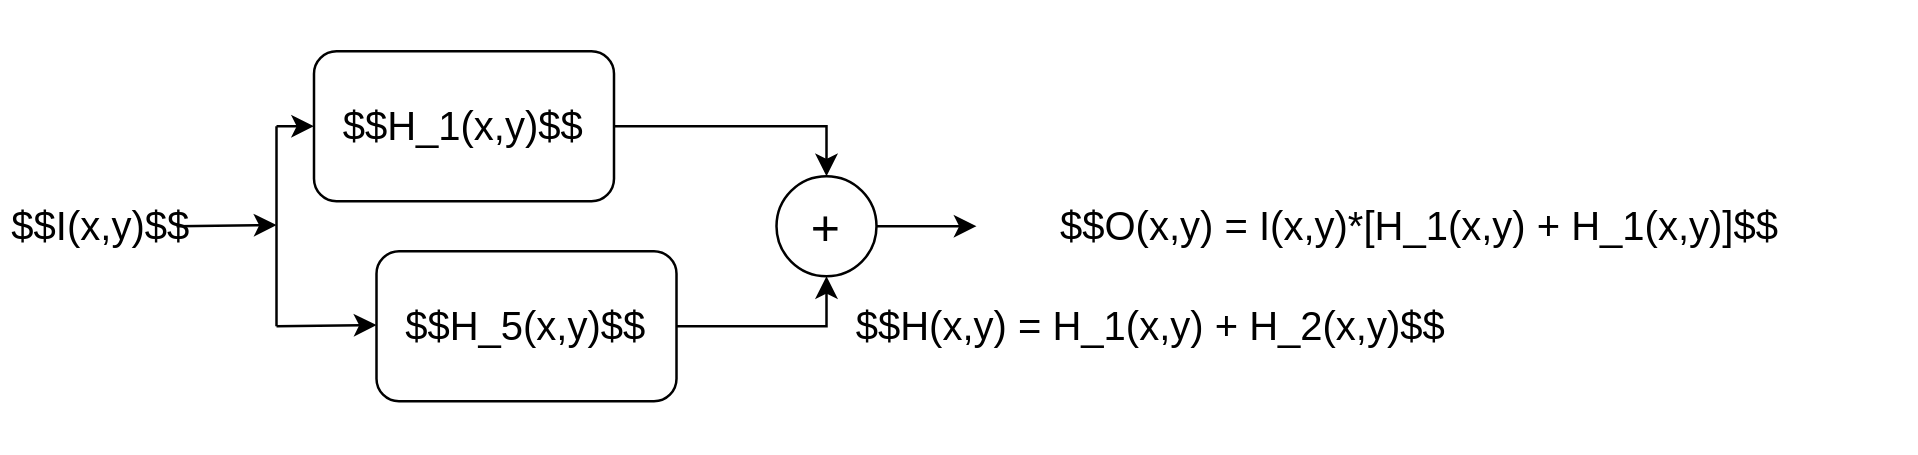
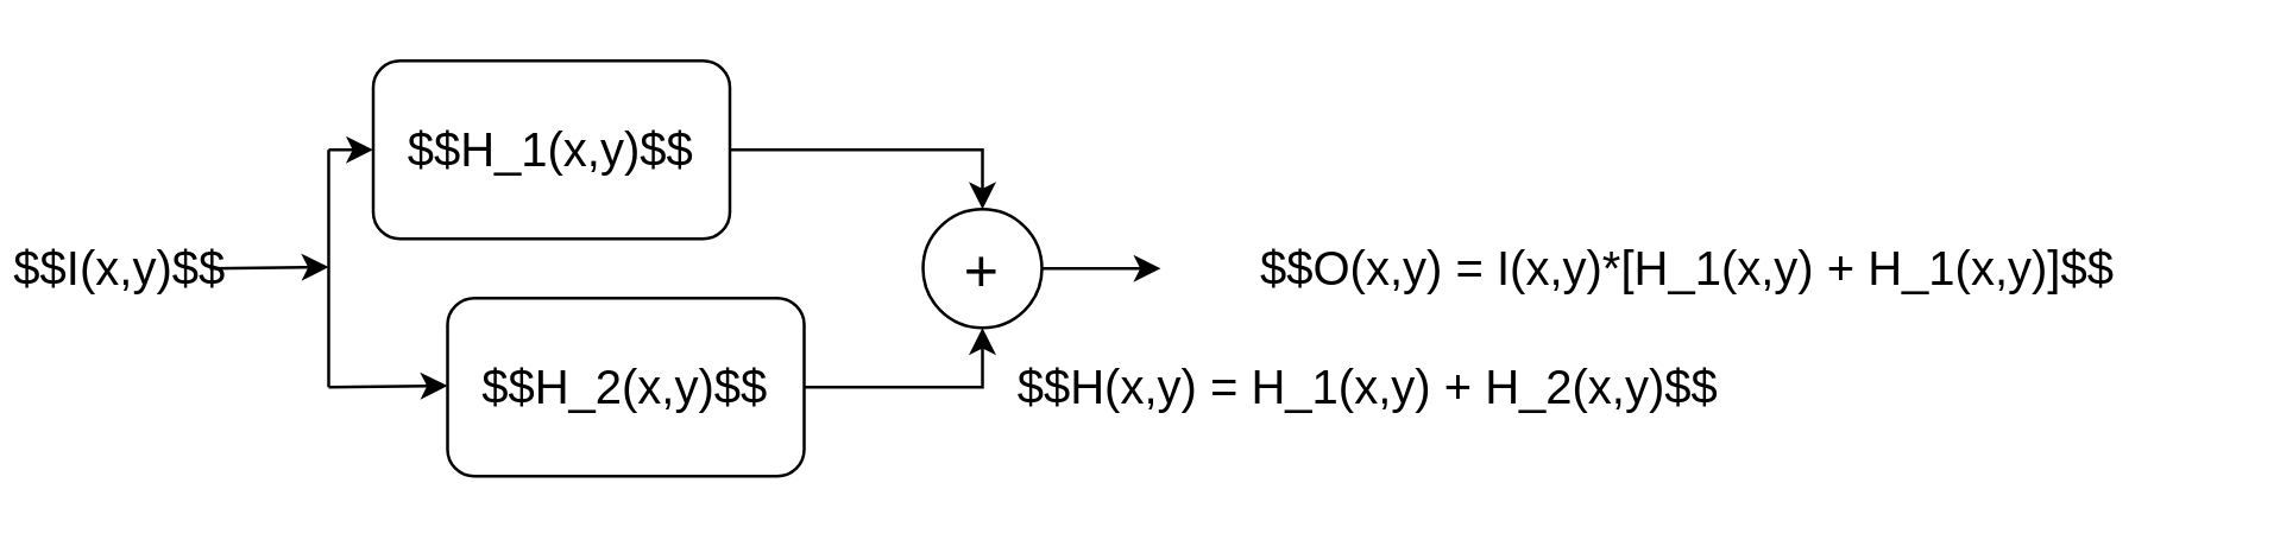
- <mxCell id="5" value="$$H_5(x,y)$$" style="rounded=1;whiteSpace=wrap;html=1;fontSize=16;" parent="1" vertex="1"><mxGeometry x="150" y="100" width="120" height="60" as="geometry" /></mxCell>
+ <mxCell id="5" value="$$H_2(x,y)$$" style="rounded=1;whiteSpace=wrap;html=1;fontSize=16;" parent="1" vertex="1"><mxGeometry x="150" y="100" width="120" height="60" as="geometry" /></mxCell>
